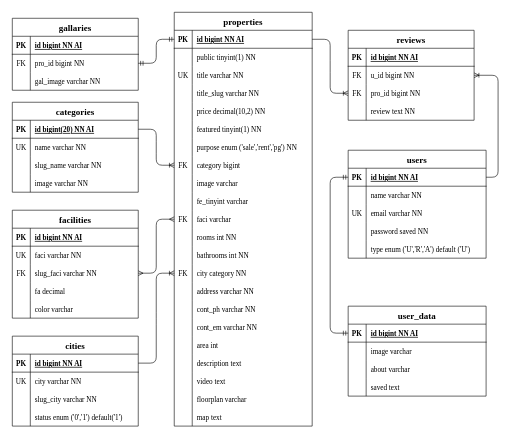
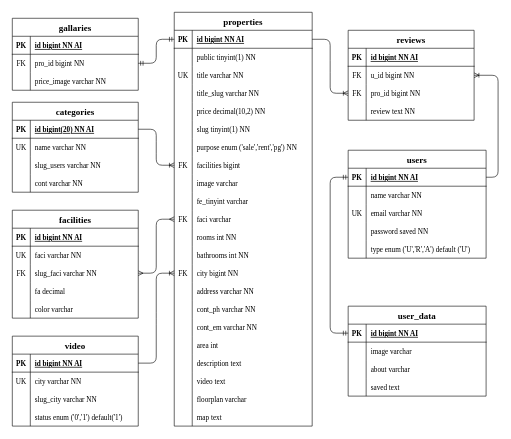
- <mxCell id="92" value="gal_image varchar NN" style="shape=partialRectangle;connectable=0;fillColor=none;top=0;left=0;bottom=0;right=0;align=left;spacingLeft=6;overflow=hidden;rounded=0;sketch=0;labelBorderColor=none;swimlaneLine=1;shadow=0;fontFamily=Times New Roman;" parent="90" vertex="1"><mxGeometry x="30" width="180" height="30" as="geometry"><mxRectangle width="180" height="30" as="alternateBounds" /></mxGeometry></mxCell>
+ <mxCell id="92" value="price_image varchar NN" style="shape=partialRectangle;connectable=0;fillColor=none;top=0;left=0;bottom=0;right=0;align=left;spacingLeft=6;overflow=hidden;rounded=0;sketch=0;labelBorderColor=none;swimlaneLine=1;shadow=0;fontFamily=Times New Roman;" parent="90" vertex="1"><mxGeometry x="30" width="180" height="30" as="geometry"><mxRectangle width="180" height="30" as="alternateBounds" /></mxGeometry></mxCell>
- <mxCell id="33" value="featured tinyint(1) NN" style="shape=partialRectangle;connectable=0;fillColor=none;top=0;left=0;bottom=0;right=0;align=left;spacingLeft=6;overflow=hidden;rounded=0;sketch=0;labelBorderColor=none;swimlaneLine=1;shadow=0;fontFamily=Times New Roman;" parent="31" vertex="1"><mxGeometry x="30" width="200" height="30" as="geometry"><mxRectangle width="200" height="30" as="alternateBounds" /></mxGeometry></mxCell>
+ <mxCell id="33" value="slug tinyint(1) NN" style="shape=partialRectangle;connectable=0;fillColor=none;top=0;left=0;bottom=0;right=0;align=left;spacingLeft=6;overflow=hidden;rounded=0;sketch=0;labelBorderColor=none;swimlaneLine=1;shadow=0;fontFamily=Times New Roman;" parent="31" vertex="1"><mxGeometry x="30" width="200" height="30" as="geometry"><mxRectangle width="200" height="30" as="alternateBounds" /></mxGeometry></mxCell>
- <mxCell id="11" value="slug_name varchar NN" style="shape=partialRectangle;connectable=0;fillColor=none;top=0;left=0;bottom=0;right=0;align=left;spacingLeft=6;overflow=hidden;rounded=0;sketch=0;swimlaneLine=1;shadow=0;fontFamily=Times New Roman;" parent="9" vertex="1"><mxGeometry x="30" width="180" height="30" as="geometry"><mxRectangle width="180" height="30" as="alternateBounds" /></mxGeometry></mxCell>
+ <mxCell id="11" value="slug_users varchar NN" style="shape=partialRectangle;connectable=0;fillColor=none;top=0;left=0;bottom=0;right=0;align=left;spacingLeft=6;overflow=hidden;rounded=0;sketch=0;swimlaneLine=1;shadow=0;fontFamily=Times New Roman;" parent="9" vertex="1"><mxGeometry x="30" width="180" height="30" as="geometry"><mxRectangle width="180" height="30" as="alternateBounds" /></mxGeometry></mxCell>
- <mxCell id="39" value="category bigint" style="shape=partialRectangle;connectable=0;fillColor=none;top=0;left=0;bottom=0;right=0;align=left;spacingLeft=6;overflow=hidden;rounded=0;sketch=0;labelBorderColor=none;swimlaneLine=1;shadow=0;fontFamily=Times New Roman;" parent="37" vertex="1"><mxGeometry x="30" width="200" height="30" as="geometry"><mxRectangle width="200" height="30" as="alternateBounds" /></mxGeometry></mxCell>
+ <mxCell id="39" value="facilities bigint" style="shape=partialRectangle;connectable=0;fillColor=none;top=0;left=0;bottom=0;right=0;align=left;spacingLeft=6;overflow=hidden;rounded=0;sketch=0;labelBorderColor=none;swimlaneLine=1;shadow=0;fontFamily=Times New Roman;" parent="37" vertex="1"><mxGeometry x="30" width="200" height="30" as="geometry"><mxRectangle width="200" height="30" as="alternateBounds" /></mxGeometry></mxCell>
- <mxCell id="14" value="image varchar NN" style="shape=partialRectangle;connectable=0;fillColor=none;top=0;left=0;bottom=0;right=0;align=left;spacingLeft=6;overflow=hidden;rounded=0;sketch=0;swimlaneLine=1;shadow=0;fontFamily=Times New Roman;" parent="12" vertex="1"><mxGeometry x="30" width="180" height="30" as="geometry"><mxRectangle width="180" height="30" as="alternateBounds" /></mxGeometry></mxCell>
+ <mxCell id="14" value="cont varchar NN" style="shape=partialRectangle;connectable=0;fillColor=none;top=0;left=0;bottom=0;right=0;align=left;spacingLeft=6;overflow=hidden;rounded=0;sketch=0;swimlaneLine=1;shadow=0;fontFamily=Times New Roman;" parent="12" vertex="1"><mxGeometry x="30" width="180" height="30" as="geometry"><mxRectangle width="180" height="30" as="alternateBounds" /></mxGeometry></mxCell>
- <mxCell id="57" value="city category NN" style="shape=partialRectangle;connectable=0;fillColor=none;top=0;left=0;bottom=0;right=0;align=left;spacingLeft=6;overflow=hidden;rounded=0;sketch=0;labelBorderColor=none;swimlaneLine=1;shadow=0;fontFamily=Times New Roman;" parent="55" vertex="1"><mxGeometry x="30" width="200" height="30" as="geometry"><mxRectangle width="200" height="30" as="alternateBounds" /></mxGeometry></mxCell>
+ <mxCell id="57" value="city bigint NN" style="shape=partialRectangle;connectable=0;fillColor=none;top=0;left=0;bottom=0;right=0;align=left;spacingLeft=6;overflow=hidden;rounded=0;sketch=0;labelBorderColor=none;swimlaneLine=1;shadow=0;fontFamily=Times New Roman;" parent="55" vertex="1"><mxGeometry x="30" width="200" height="30" as="geometry"><mxRectangle width="200" height="30" as="alternateBounds" /></mxGeometry></mxCell>
- <mxCell id="94" value="cities" style="shape=table;startSize=30;container=1;collapsible=1;childLayout=tableLayout;fixedRows=1;rowLines=0;fontStyle=1;align=center;resizeLast=1;rounded=0;horizontal=1;verticalAlign=middle;fontSize=15;swimlaneLine=1;sketch=0;labelBorderColor=none;shadow=0;fontFamily=Times New Roman;" parent="1" vertex="1"><mxGeometry x="20" y="560" width="210" height="150" as="geometry"><mxRectangle x="530" y="150" width="90" height="30" as="alternateBounds" /></mxGeometry></mxCell>
+ <mxCell id="94" value="video" style="shape=table;startSize=30;container=1;collapsible=1;childLayout=tableLayout;fixedRows=1;rowLines=0;fontStyle=1;align=center;resizeLast=1;rounded=0;horizontal=1;verticalAlign=middle;fontSize=15;swimlaneLine=1;sketch=0;labelBorderColor=none;shadow=0;fontFamily=Times New Roman;" parent="1" vertex="1"><mxGeometry x="20" y="560" width="210" height="150" as="geometry"><mxRectangle x="530" y="150" width="90" height="30" as="alternateBounds" /></mxGeometry></mxCell>
